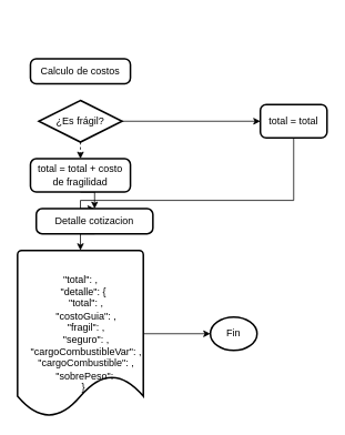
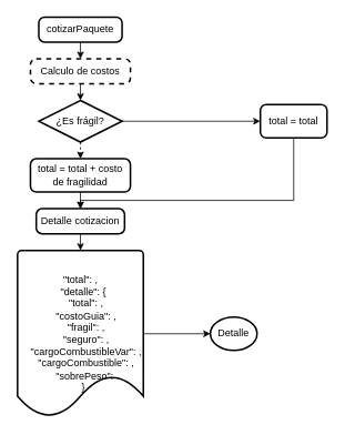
+ <mxCell id="4" value="cotizarPaquete" style="rounded=1;whiteSpace=wrap;html=1;absoluteArcSize=1;arcSize=14;strokeWidth=2;" vertex="1" parent="1"><mxGeometry x="46" y="20" width="100" height="30" as="geometry" /></mxCell>
+ <mxCell id="3" style="edgeStyle=orthogonalEdgeStyle;rounded=0;orthogonalLoop=1;jettySize=auto;html=1;exitX=0.5;exitY=1;exitDx=0;exitDy=0;entryX=0.5;entryY=0;entryDx=0;entryDy=0;" edge="1" parent="1" source="4" target="5"><mxGeometry relative="1" as="geometry" /></mxCell>
- <mxCell id="5" value="Calculo de costos" style="rounded=1;whiteSpace=wrap;html=1;absoluteArcSize=1;arcSize=14;strokeWidth=2;" vertex="1" parent="1"><mxGeometry x="36" y="70" width="120" height="30" as="geometry" /></mxCell>
+ <mxCell id="5" value="Calculo de costos" style="rounded=1;whiteSpace=wrap;html=1;absoluteArcSize=1;arcSize=14;strokeWidth=2;dashed=1;" vertex="1" parent="1"><mxGeometry x="36" y="70" width="120" height="30" as="geometry" /></mxCell>
+ <mxCell id="14" style="edgeStyle=orthogonalEdgeStyle;rounded=0;orthogonalLoop=1;jettySize=auto;html=1;exitX=0.5;exitY=1;exitDx=0;exitDy=0;entryX=0.5;entryY=0;entryDx=0;entryDy=0;entryPerimeter=0;" edge="1" parent="1" source="5" target="8"><mxGeometry relative="1" as="geometry" /></mxCell>
- <mxCell id="13" value="Detalle cotizacion" style="rounded=1;whiteSpace=wrap;html=1;absoluteArcSize=1;arcSize=14;strokeWidth=2;" vertex="1" parent="1"><mxGeometry x="43" y="250" width="140" height="30" as="geometry" /></mxCell>
+ <mxCell id="13" value="Detalle cotizacion" style="rounded=1;whiteSpace=wrap;html=1;absoluteArcSize=1;arcSize=14;strokeWidth=2;" vertex="1" parent="1"><mxGeometry x="43" y="250" width="106" height="30" as="geometry" /></mxCell>
- <mxCell id="2" value="Fin" style="strokeWidth=2;html=1;shape=mxgraph.flowchart.start_1;whiteSpace=wrap;" vertex="1" parent="1"><mxGeometry x="252" y="380" width="56" height="40" as="geometry" /></mxCell>
+ <mxCell id="2" value="Detalle" style="strokeWidth=2;html=1;shape=mxgraph.flowchart.start_1;whiteSpace=wrap;" vertex="1" parent="1"><mxGeometry x="252" y="380" width="56" height="40" as="geometry" /></mxCell>
